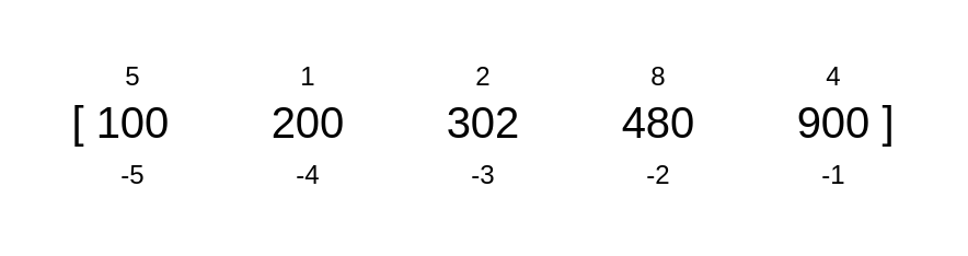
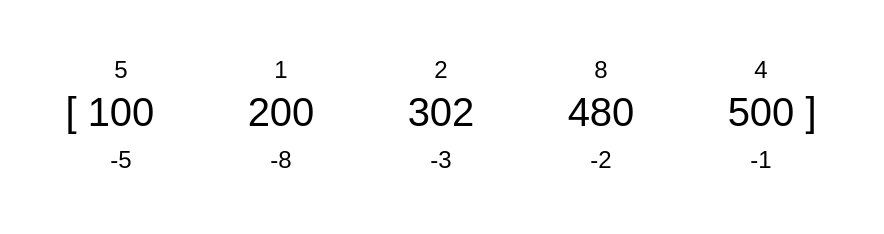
- <mxCell id="8" value="900" style="text;html=1;align=center;verticalAlign=middle;resizable=0;points=[];autosize=1;strokeColor=none;fillColor=none;fontSize=20;fontFamily=Helvetica;hachureGap=4;rounded=1;" vertex="1" parent="1"><mxGeometry x="350" y="35" width="60" height="40" as="geometry" /></mxCell>
+ <mxCell id="8" value="500" style="text;html=1;align=center;verticalAlign=middle;resizable=0;points=[];autosize=1;strokeColor=none;fillColor=none;fontSize=20;fontFamily=Helvetica;hachureGap=4;rounded=1;" vertex="1" parent="1"><mxGeometry x="350" y="35" width="60" height="40" as="geometry" /></mxCell>
- <mxCell id="17" value="-4" style="text;html=1;align=center;verticalAlign=middle;resizable=0;points=[];autosize=1;strokeColor=none;fillColor=none;fontFamily=Helvetica;" vertex="1" parent="1"><mxGeometry x="125" y="65" width="30" height="30" as="geometry" /></mxCell>
+ <mxCell id="17" value="-8" style="text;html=1;align=center;verticalAlign=middle;resizable=0;points=[];autosize=1;strokeColor=none;fillColor=none;fontFamily=Helvetica;" vertex="1" parent="1"><mxGeometry x="125" y="65" width="30" height="30" as="geometry" /></mxCell>
